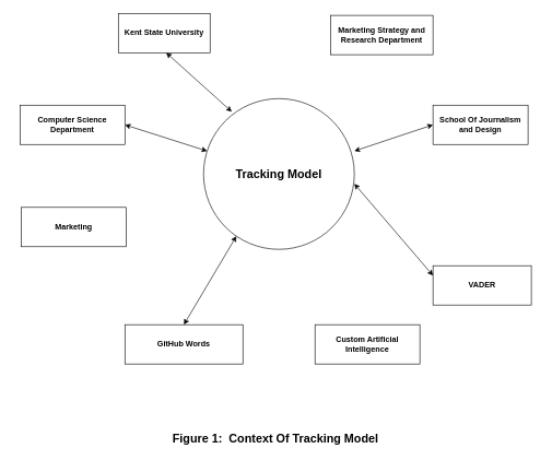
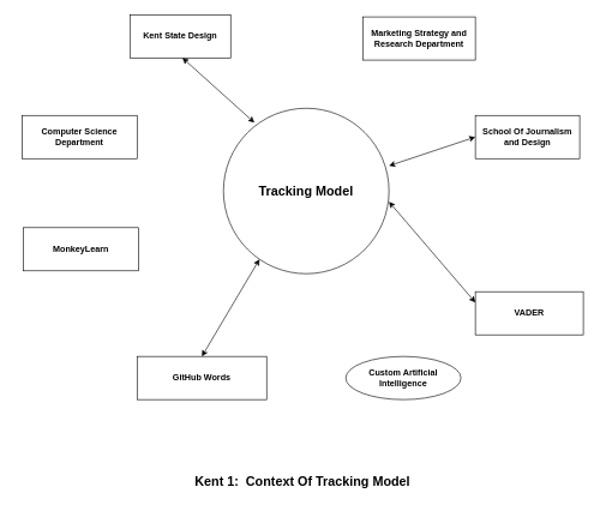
- <mxCell id="3" value="&lt;b&gt;Kent State University&lt;/b&gt;" style="rounded=0;whiteSpace=wrap;html=1;" parent="1" vertex="1"><mxGeometry x="180" y="20" width="140" height="60" as="geometry" /></mxCell>
+ <mxCell id="3" value="&lt;b&gt;Kent State Design&lt;/b&gt;" style="rounded=0;whiteSpace=wrap;html=1;" parent="1" vertex="1"><mxGeometry x="180" y="20" width="140" height="60" as="geometry" /></mxCell>
- <mxCell id="13" value="" style="endArrow=classic;startArrow=classic;html=1;exitX=1;exitY=0.5;exitDx=0;exitDy=0;" edge="1" parent="1" source="4" target="2"><mxGeometry width="50" height="50" relative="1" as="geometry"><mxPoint x="300" y="505" as="sourcePoint" /><mxPoint x="370" y="370" as="targetPoint" /><Array as="points" /></mxGeometry></mxCell>
- <mxCell id="7" value="&lt;b&gt;Marketing&lt;/b&gt;" style="rounded=0;whiteSpace=wrap;html=1;" parent="1" vertex="1"><mxGeometry x="32" y="316" width="160" height="60" as="geometry" /></mxCell>
+ <mxCell id="7" value="&lt;b&gt;MonkeyLearn&lt;/b&gt;" style="rounded=0;whiteSpace=wrap;html=1;" parent="1" vertex="1"><mxGeometry x="32" y="316" width="160" height="60" as="geometry" /></mxCell>
- <mxCell id="9" value="&lt;b&gt;Custom Artificial Intelligence&lt;/b&gt;" style="rounded=0;whiteSpace=wrap;html=1;" parent="1" vertex="1"><mxGeometry x="480" y="495" width="160" height="60" as="geometry" /></mxCell>
+ <mxCell id="9" value="&lt;b&gt;Custom Artificial Intelligence&lt;/b&gt;" style="ellipse;whiteSpace=wrap;html=1;" parent="1" vertex="1"><mxGeometry x="480" y="495" width="160" height="60" as="geometry" /></mxCell>
- <mxCell id="11" value="&lt;b&gt;&lt;font style=&quot;font-size: 18px&quot;&gt;Figure 1:&amp;nbsp; Context Of Tracking Model&lt;/font&gt;&lt;/b&gt;" style="text;html=1;strokeColor=none;fillColor=none;align=center;verticalAlign=middle;whiteSpace=wrap;rounded=0;" parent="1" vertex="1"><mxGeometry y="660" width="800" height="20" as="geometry" x="20" /></mxCell>
+ <mxCell id="11" value="&lt;b&gt;&lt;font style=&quot;font-size: 18px&quot;&gt;Kent 1:&amp;nbsp; Context Of Tracking Model&lt;/font&gt;&lt;/b&gt;" style="text;html=1;strokeColor=none;fillColor=none;align=center;verticalAlign=middle;whiteSpace=wrap;rounded=0;" parent="1" vertex="1"><mxGeometry y="660" width="800" height="20" as="geometry" x="20" /></mxCell>
